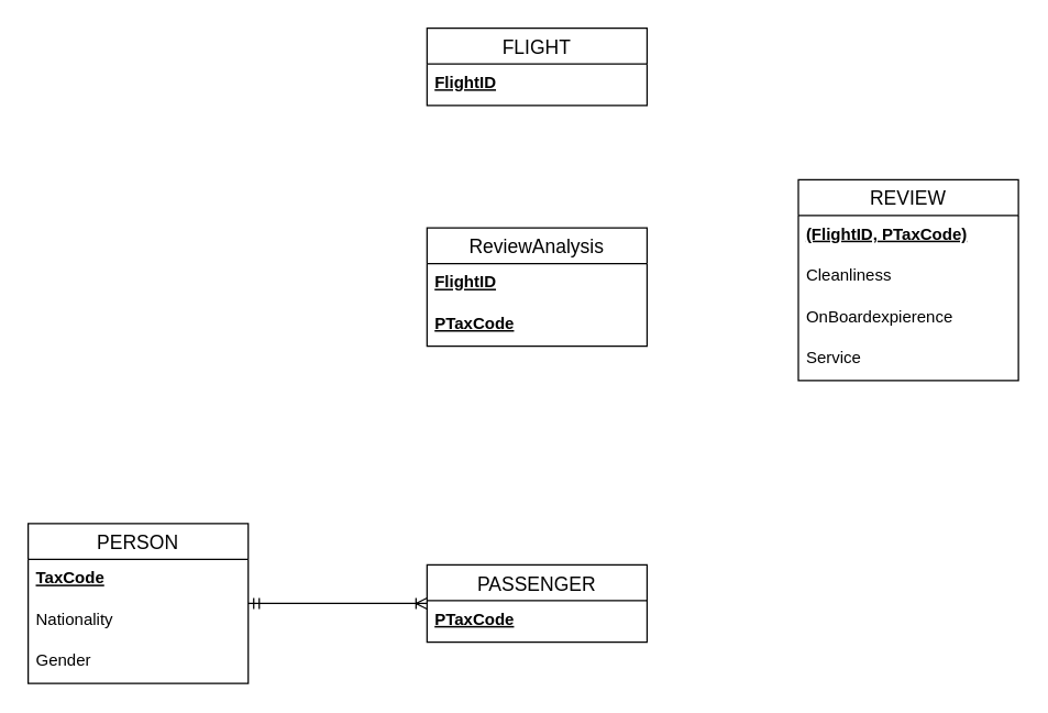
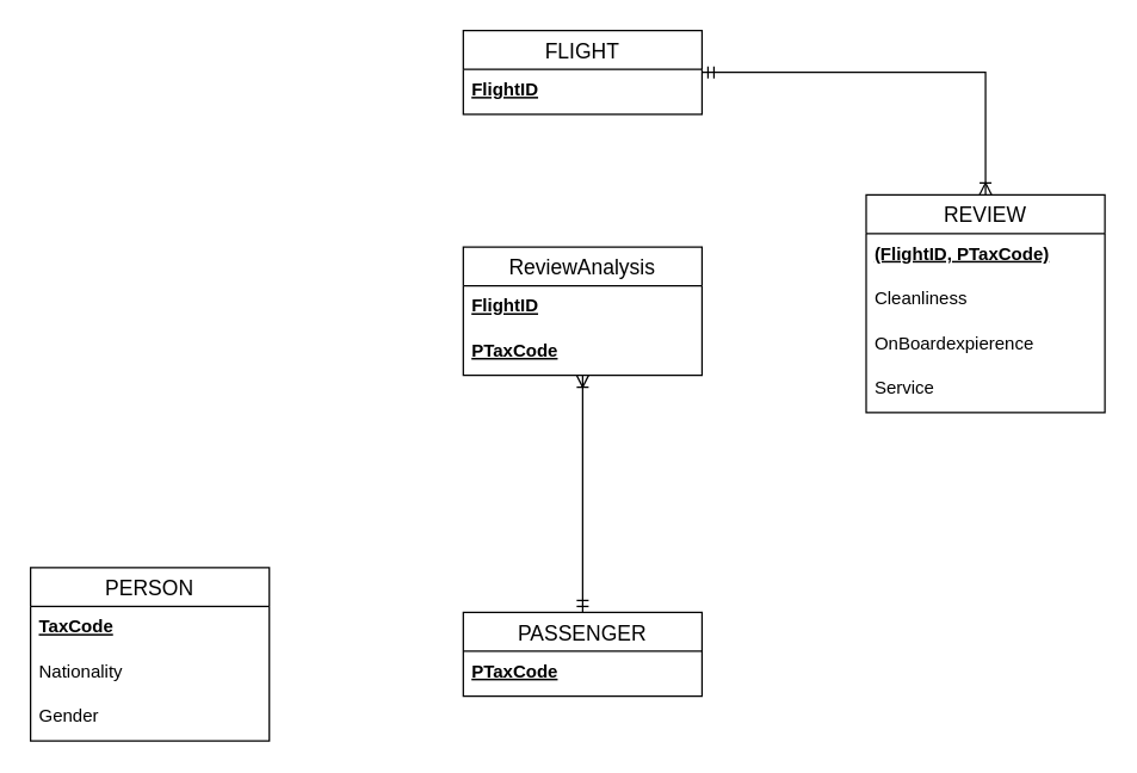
+ <mxCell id="20" style="rounded=0;orthogonalLoop=1;jettySize=auto;html=1;startArrow=ERmandOne;startFill=0;endArrow=ERoneToMany;endFill=0;edgeStyle=orthogonalEdgeStyle;" edge="1" parent="1" source="18" target="5"><mxGeometry relative="1" as="geometry"><mxPoint x="670" y="286" as="targetPoint" /><mxPoint x="480" y="448" as="sourcePoint" /></mxGeometry></mxCell>
+ <mxCell id="10" style="rounded=0;orthogonalLoop=1;jettySize=auto;html=1;startArrow=ERoneToMany;startFill=0;endArrow=ERmandOne;endFill=0;" edge="1" parent="1" source="2" target="11"><mxGeometry relative="1" as="geometry"><mxPoint x="310" y="387" as="targetPoint" /><mxPoint x="230" y="468" as="sourcePoint" /></mxGeometry></mxCell>
- <mxCell id="13" style="rounded=0;orthogonalLoop=1;jettySize=auto;html=1;startArrow=ERoneToMany;startFill=0;endArrow=ERmandOne;endFill=0;" edge="1" parent="1" source="11" target="14"><mxGeometry relative="1" as="geometry"><mxPoint x="60" y="150" as="targetPoint" /><mxPoint x="312.08" y="175.01" as="sourcePoint" /></mxGeometry></mxCell>
